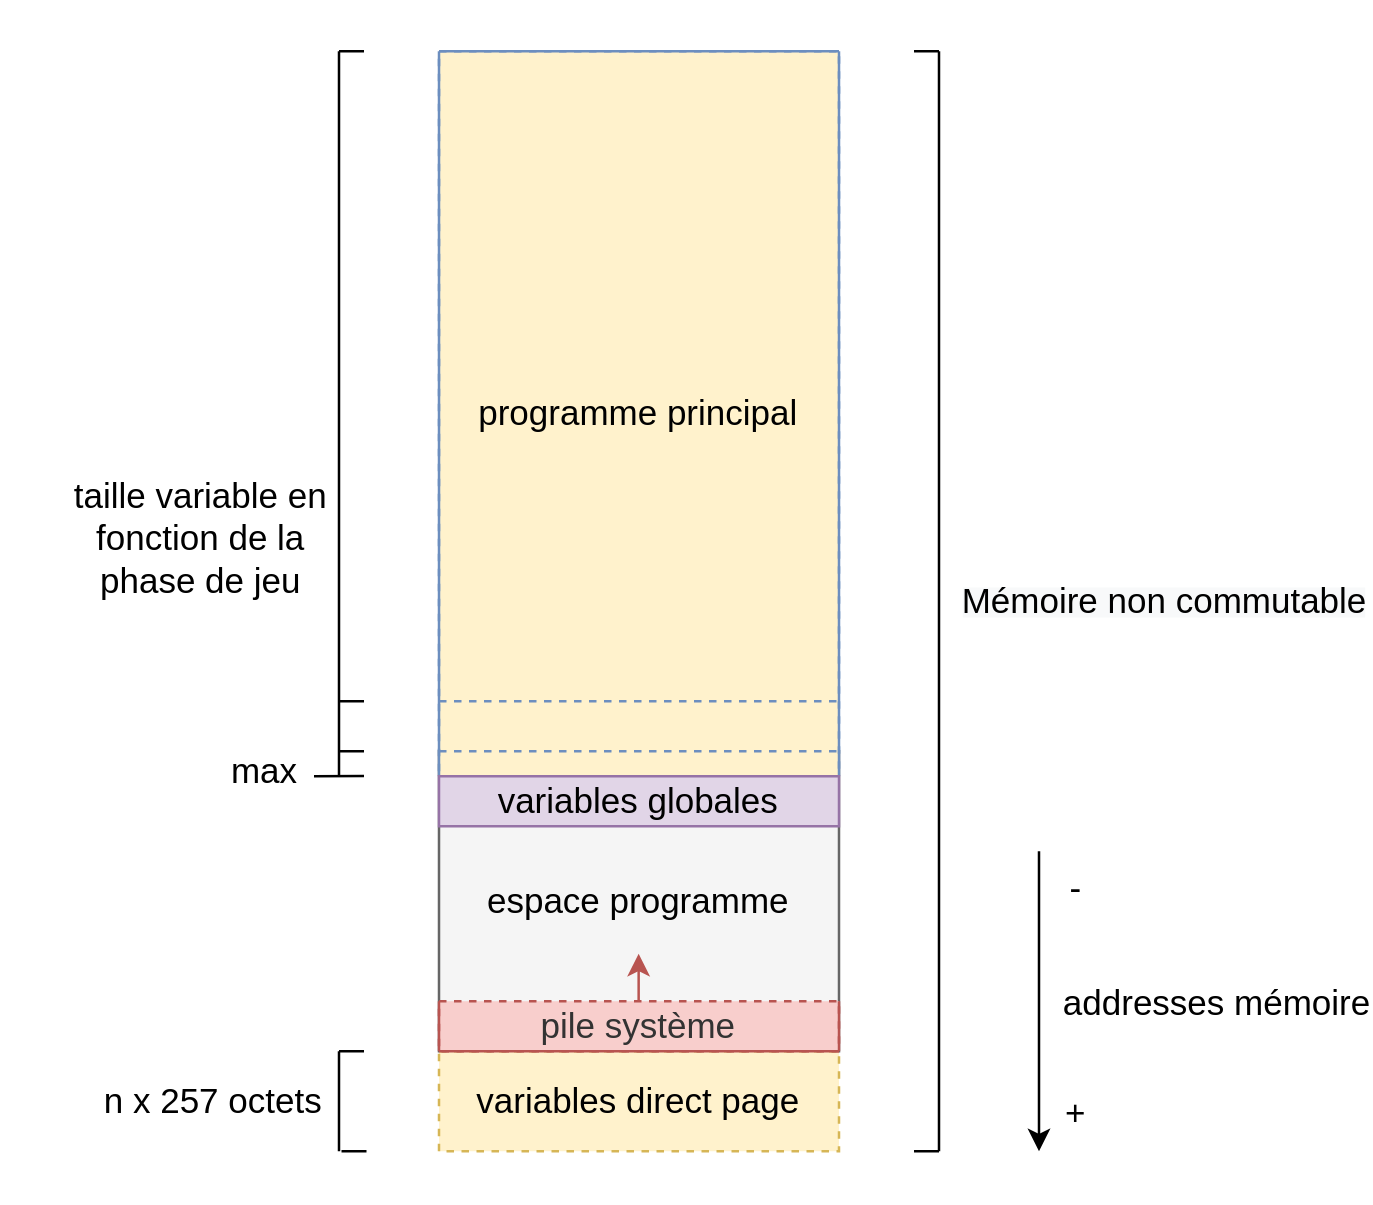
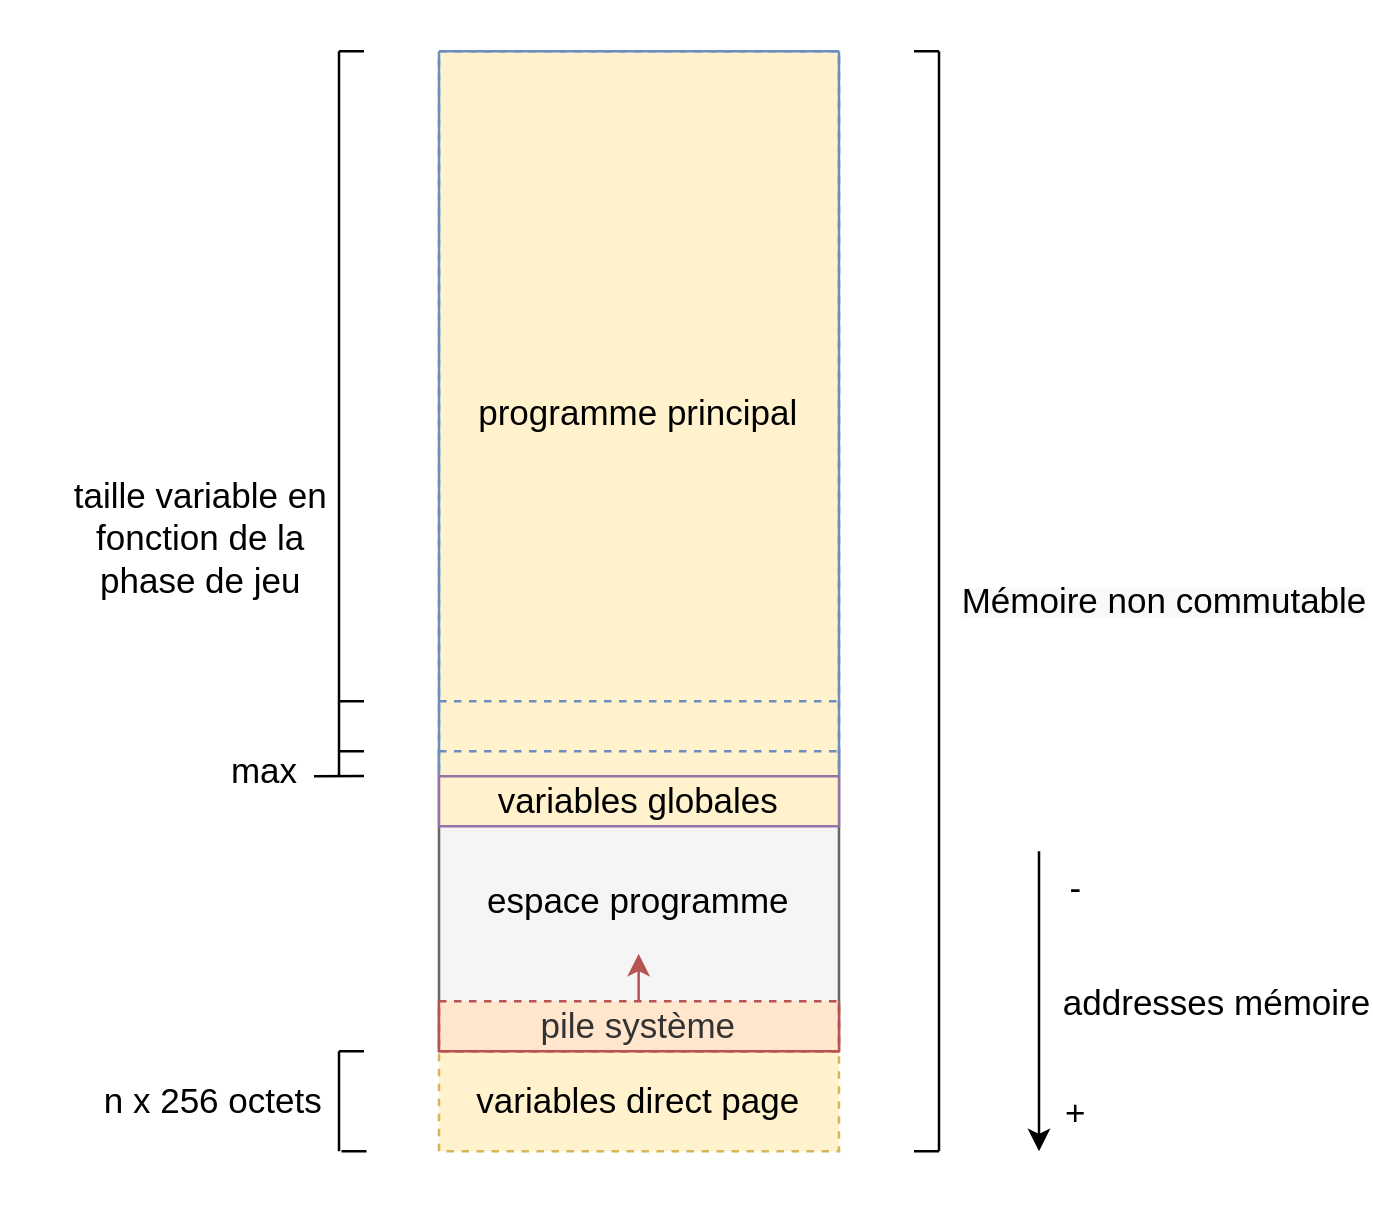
- <mxCell id="33" value="variables globales" style="rounded=0;whiteSpace=wrap;html=1;fontSize=14;fillColor=#e1d5e7;strokeColor=#9673a6;" vertex="1" parent="1"><mxGeometry x="175" y="310" width="160" height="20" as="geometry" /></mxCell>
+ <mxCell id="33" value="variables globales" style="rounded=0;whiteSpace=wrap;html=1;fontSize=14;fillColor=#fff2cc;strokeColor=#9673a6;" vertex="1" parent="1"><mxGeometry x="175" y="310" width="160" height="20" as="geometry" /></mxCell>
- <mxCell id="12" value="&lt;span style=&quot;color: rgb(51 , 51 , 51)&quot;&gt;pile système&lt;/span&gt;" style="rounded=0;whiteSpace=wrap;html=1;fontSize=14;fillColor=#f8cecc;strokeColor=#b85450;dashed=1;" vertex="1" parent="1"><mxGeometry x="175" y="400" width="160" height="20" as="geometry" /></mxCell>
+ <mxCell id="12" value="&lt;span style=&quot;color: rgb(51 , 51 , 51)&quot;&gt;pile système&lt;/span&gt;" style="rounded=0;whiteSpace=wrap;html=1;fontSize=14;fillColor=#ffe6cc;strokeColor=#b85450;dashed=1;" vertex="1" parent="1"><mxGeometry x="175" y="400" width="160" height="20" as="geometry" /></mxCell>
- <mxCell id="17" value="n x 257 octets" style="text;html=1;strokeColor=none;fillColor=none;align=center;verticalAlign=middle;whiteSpace=wrap;rounded=0;dashed=1;fontSize=14;" vertex="1" parent="1"><mxGeometry x="35" y="425" width="100" height="30" as="geometry" /></mxCell>
+ <mxCell id="17" value="n x 256 octets" style="text;html=1;strokeColor=none;fillColor=none;align=center;verticalAlign=middle;whiteSpace=wrap;rounded=0;dashed=1;fontSize=14;" vertex="1" parent="1"><mxGeometry x="35" y="425" width="100" height="30" as="geometry" /></mxCell>
